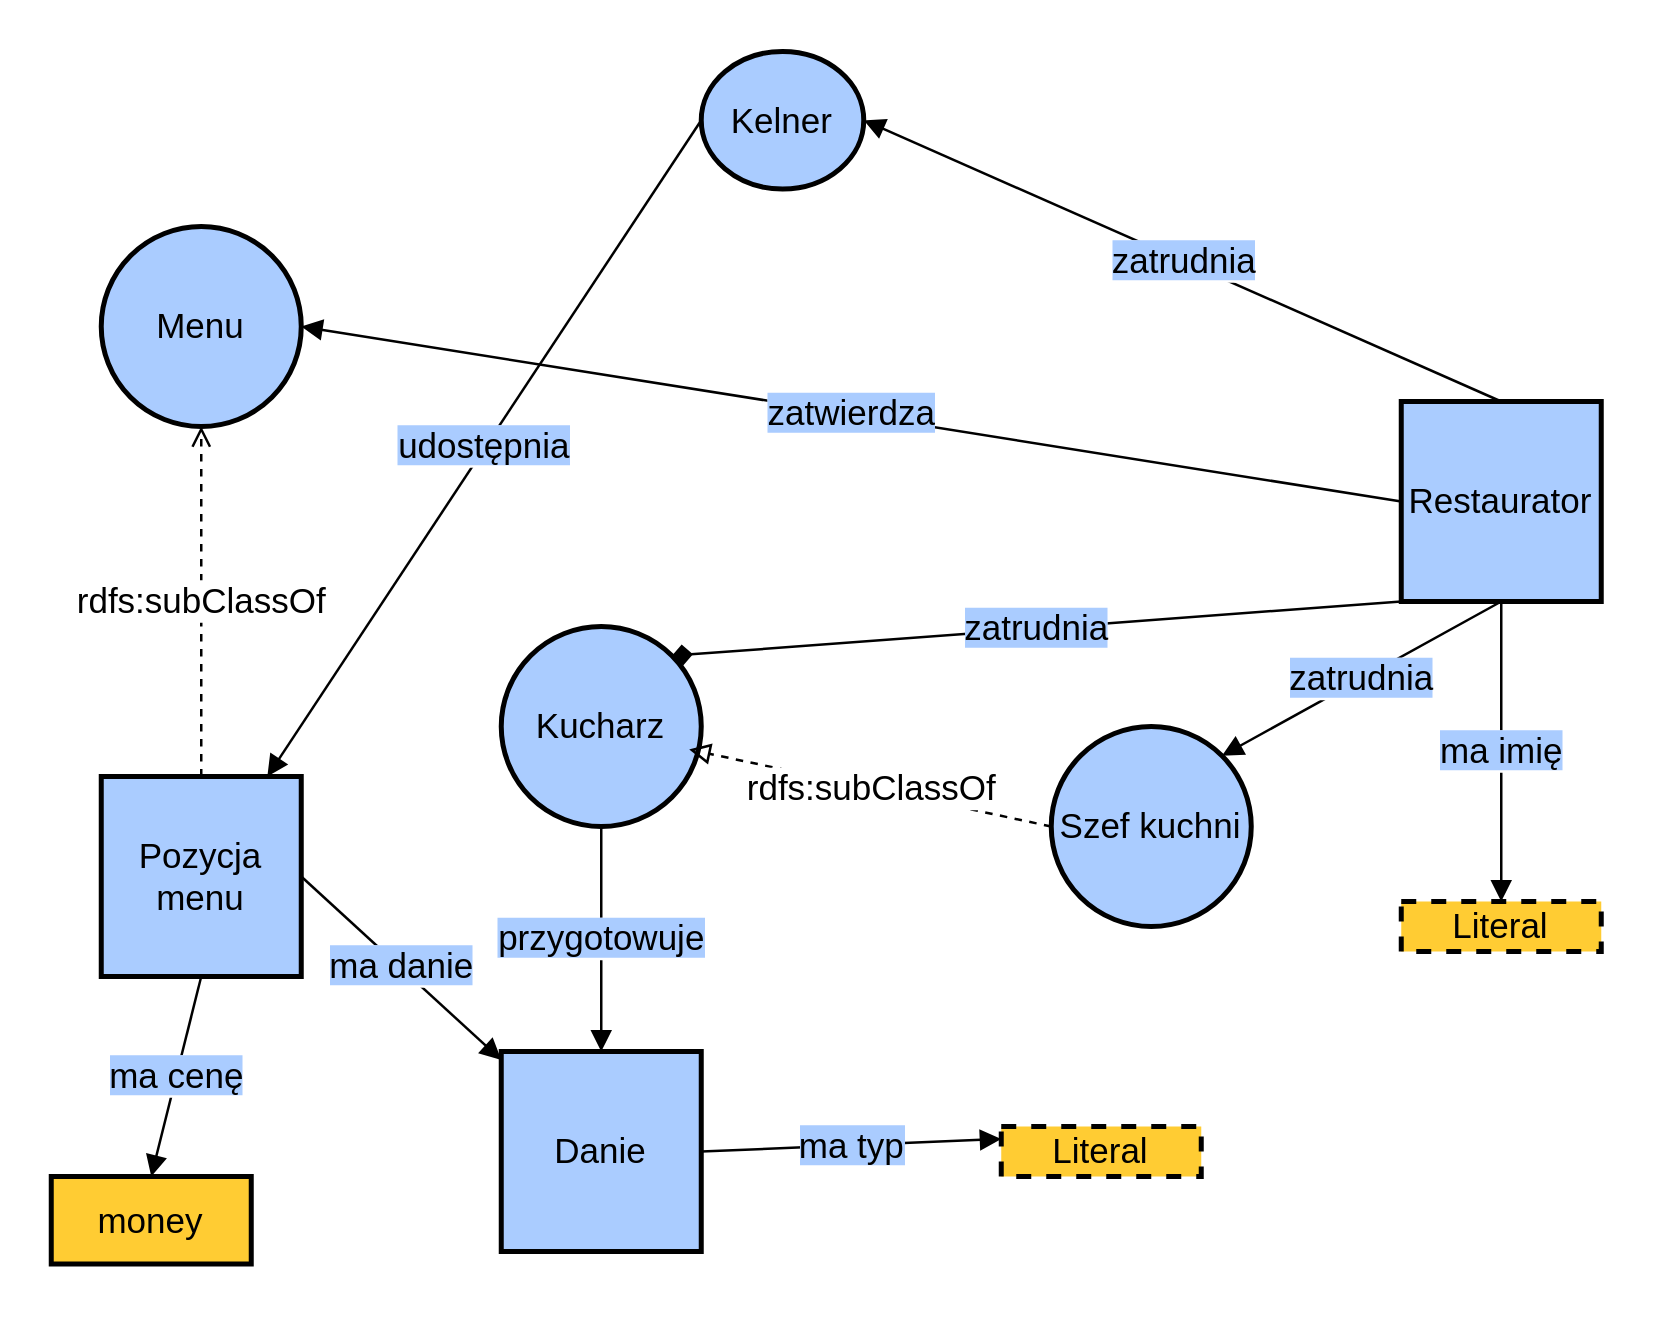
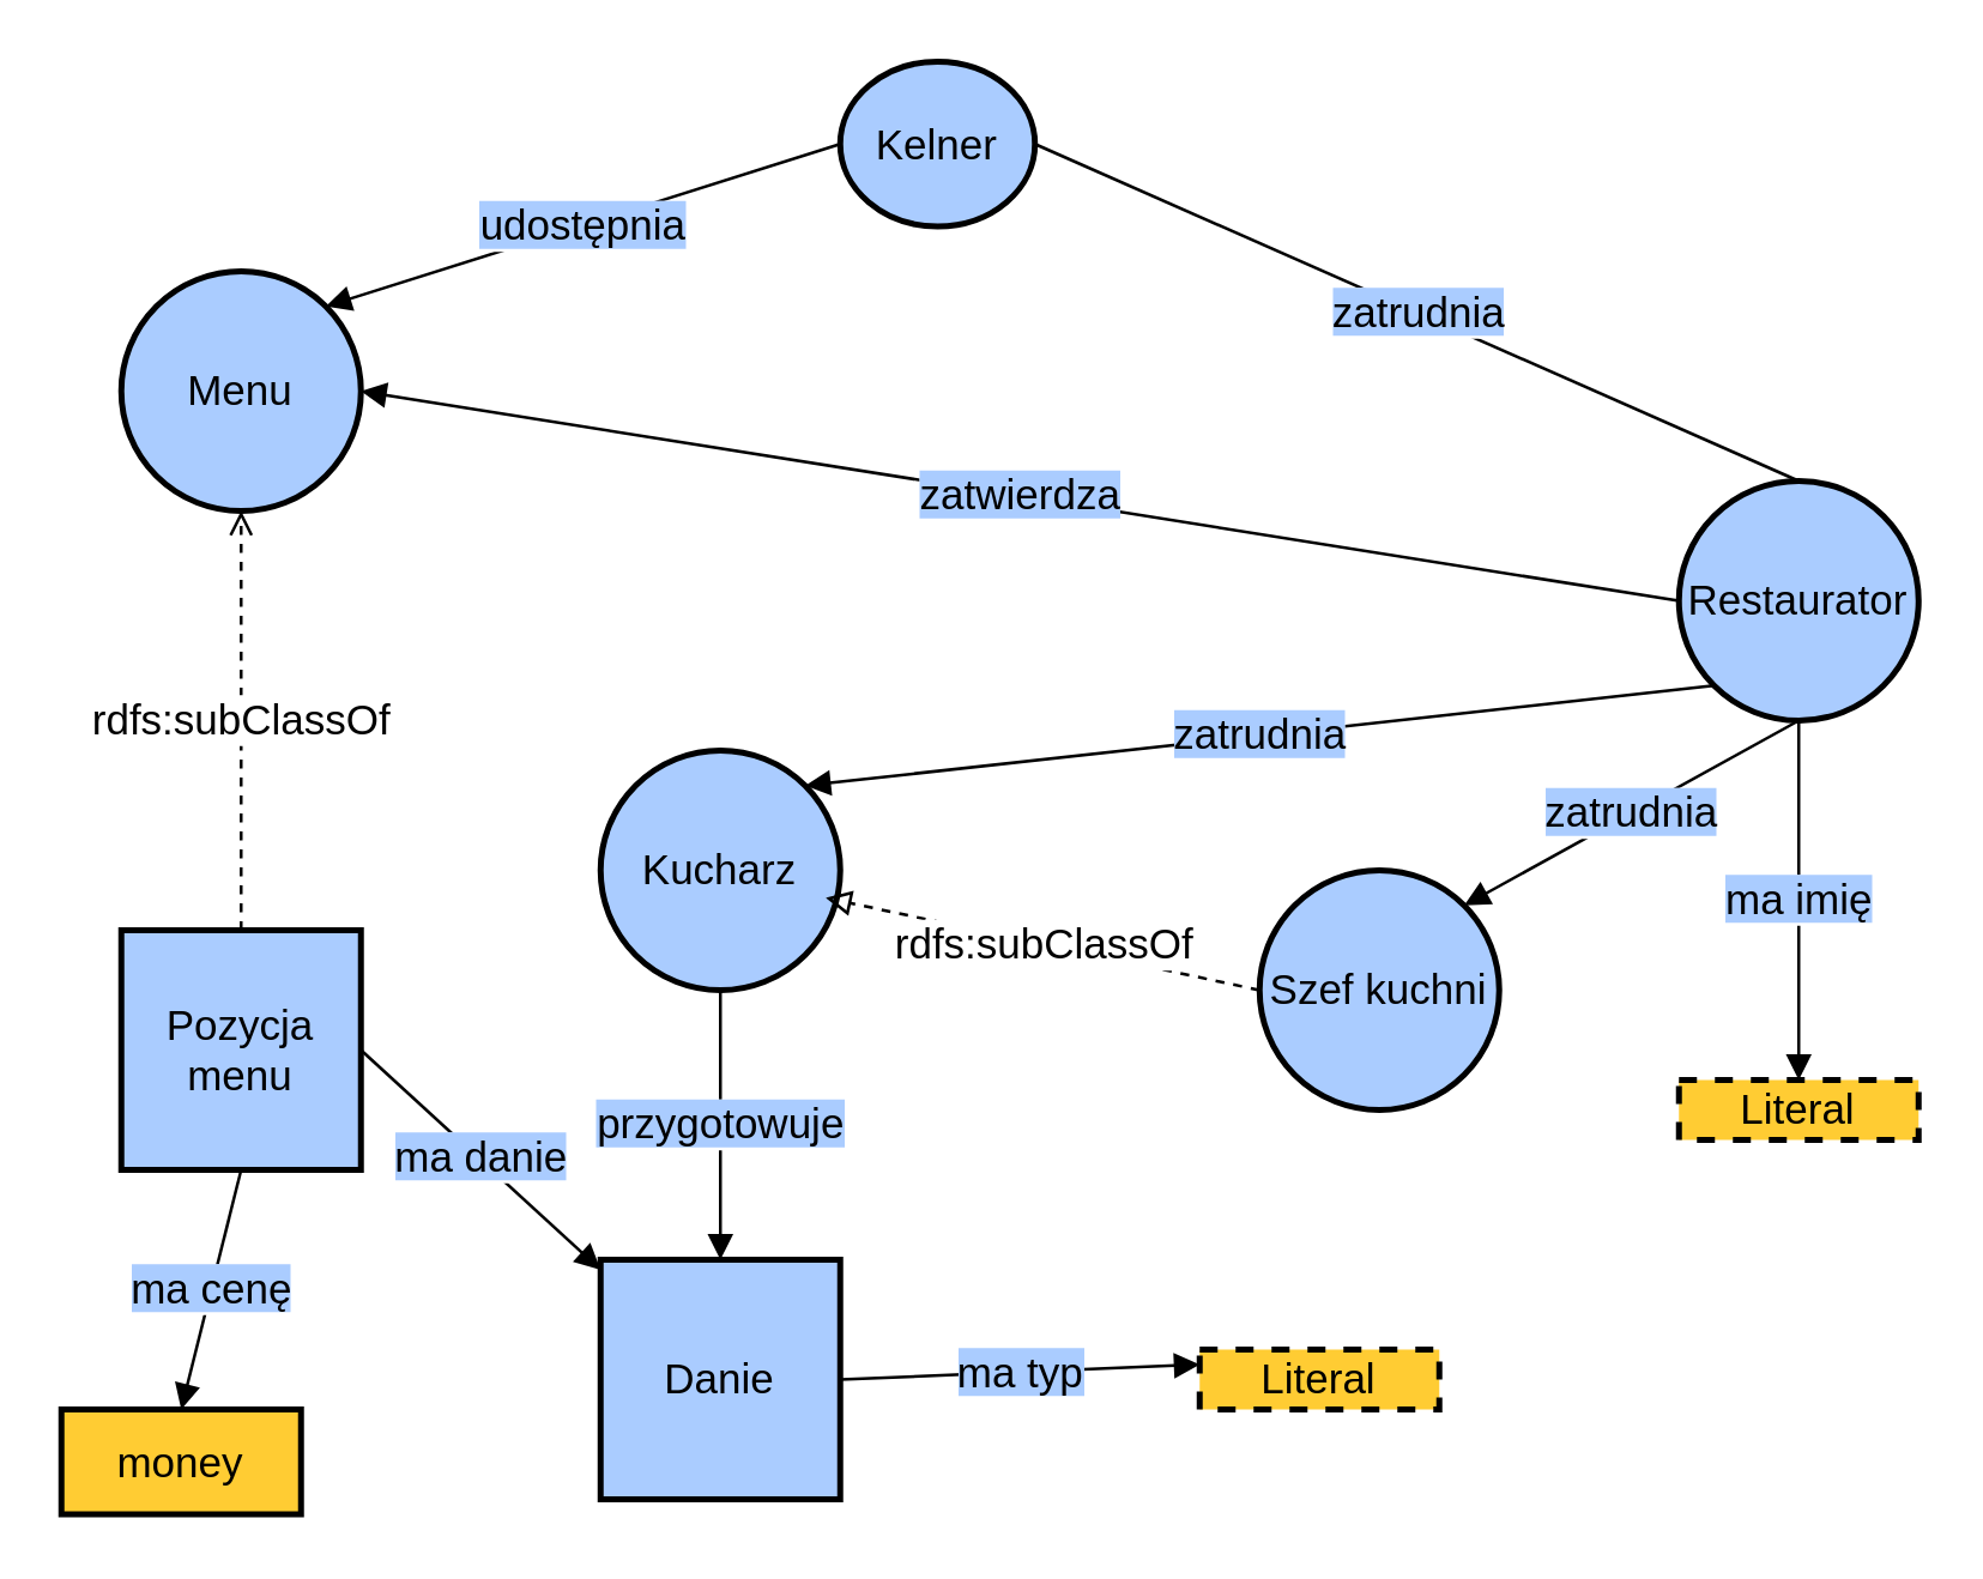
- <mxCell id="13" value="&lt;span style=&quot;background-color: rgb(170 , 204 , 255)&quot;&gt;zatrudnia&lt;/span&gt;" style="endArrow=block;html=1;strokeColor=#000000;fontSize=14;fontColor=#000000;endFill=1;rounded=0;entryX=1;entryY=0.5;entryDx=0;entryDy=0;exitX=0.5;exitY=0;exitDx=0;exitDy=0;" parent="1" source="4" target="3" edge="1"><mxGeometry width="50" height="50" relative="1" as="geometry"><mxPoint x="460" y="150" as="sourcePoint" /><mxPoint x="600" y="150" as="targetPoint" /></mxGeometry></mxCell>
+ <mxCell id="13" value="&lt;span style=&quot;background-color: rgb(170 , 204 , 255)&quot;&gt;zatrudnia&lt;/span&gt;" style="endArrow=none;html=1;strokeColor=#000000;fontSize=14;fontColor=#000000;endFill=1;rounded=0;entryX=1;entryY=0.5;entryDx=0;entryDy=0;exitX=0.5;exitY=0;exitDx=0;exitDy=0;" parent="1" source="4" target="3" edge="1"><mxGeometry width="50" height="50" relative="1" as="geometry"><mxPoint x="460" y="150" as="sourcePoint" /><mxPoint x="600" y="150" as="targetPoint" /></mxGeometry></mxCell>
- <mxCell id="4" value="Restaurator" style="whiteSpace=wrap;html=1;shadow=0;glass=0;comic=0;strokeColor=#000000;strokeWidth=2;fillColor=#acf;gradientColor=none;fontSize=14;fontColor=#000000;align=center;rounded=0;" parent="1" vertex="1"><mxGeometry x="560" y="160" width="80" height="80" as="geometry" /></mxCell>
+ <mxCell id="4" value="Restaurator" style="ellipse;whiteSpace=wrap;html=1;rounded=0;shadow=0;glass=0;comic=0;strokeColor=#000000;strokeWidth=2;fillColor=#acf;gradientColor=none;fontSize=14;fontColor=#000000;align=center;" parent="1" vertex="1"><mxGeometry x="560" y="160" width="80" height="80" as="geometry" /></mxCell>
- <mxCell id="14" value="&lt;span style=&quot;background-color: rgb(170 , 204 , 255)&quot;&gt;udostępnia&lt;/span&gt;" style="endArrow=block;html=1;strokeColor=#000000;fontSize=14;fontColor=#000000;endFill=1;rounded=0;exitX=0;exitY=0.5;exitDx=0;exitDy=0;" parent="1" source="3" target="6" edge="1"><mxGeometry width="50" height="50" relative="1" as="geometry"><mxPoint x="270" y="70" as="sourcePoint" /><mxPoint x="410" y="70" as="targetPoint" /></mxGeometry></mxCell>
+ <mxCell id="14" value="&lt;span style=&quot;background-color: rgb(170 , 204 , 255)&quot;&gt;udostępnia&lt;/span&gt;" style="endArrow=block;html=1;strokeColor=#000000;fontSize=14;fontColor=#000000;endFill=1;rounded=0;entryX=1;entryY=0;entryDx=0;entryDy=0;exitX=0;exitY=0.5;exitDx=0;exitDy=0;" parent="1" source="3" target="2" edge="1"><mxGeometry width="50" height="50" relative="1" as="geometry"><mxPoint x="270" y="70" as="sourcePoint" /><mxPoint x="410" y="70" as="targetPoint" /></mxGeometry></mxCell>
- <mxCell id="20" value="&lt;span style=&quot;background-color: rgb(170 , 204 , 255)&quot;&gt;zatrudnia&lt;/span&gt;" style="endArrow=diamond;html=1;strokeColor=#000000;fontSize=14;fontColor=#000000;endFill=1;rounded=0;exitX=0;exitY=1;exitDx=0;exitDy=0;entryX=1;entryY=0;entryDx=0;entryDy=0;" parent="1" source="4" target="16" edge="1"><mxGeometry width="50" height="50" relative="1" as="geometry"><mxPoint x="230" y="230" as="sourcePoint" /><mxPoint x="370" y="230" as="targetPoint" /></mxGeometry></mxCell>
+ <mxCell id="20" value="&lt;span style=&quot;background-color: rgb(170 , 204 , 255)&quot;&gt;zatrudnia&lt;/span&gt;" style="endArrow=block;html=1;strokeColor=#000000;fontSize=14;fontColor=#000000;endFill=1;rounded=0;exitX=0;exitY=1;exitDx=0;exitDy=0;entryX=1;entryY=0;entryDx=0;entryDy=0;" parent="1" source="4" target="16" edge="1"><mxGeometry width="50" height="50" relative="1" as="geometry"><mxPoint x="230" y="230" as="sourcePoint" /><mxPoint x="370" y="230" as="targetPoint" /></mxGeometry></mxCell>
